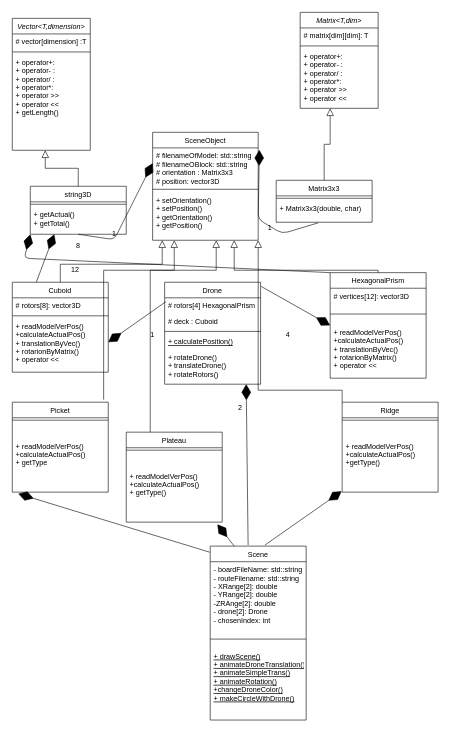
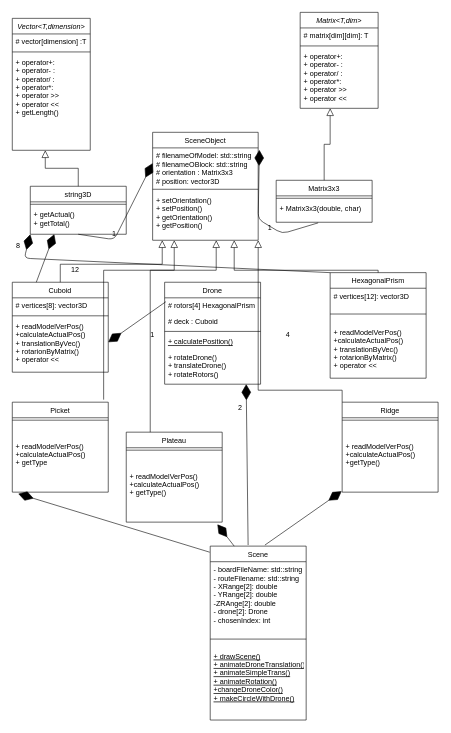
- <mxCell id="52" value="8" style="text;html=1;strokeColor=none;fillColor=none;align=center;verticalAlign=middle;whiteSpace=wrap;rounded=0;" parent="1" vertex="1"><mxGeometry x="110" y="400" width="40" height="20" as="geometry" /></mxCell>
+ <mxCell id="52" value="8" style="text;html=1;strokeColor=none;fillColor=none;align=center;verticalAlign=middle;whiteSpace=wrap;rounded=0;" parent="1" vertex="1"><mxGeometry x="10" y="400" width="40" height="20" as="geometry" /></mxCell>
- <mxCell id="40" value="" style="endArrow=diamondThin;endFill=1;endSize=24;html=1;entryX=0;entryY=0.5;entryDx=0;entryDy=0;exitX=1.006;exitY=0.041;exitDx=0;exitDy=0;exitPerimeter=0;" parent="1" source="2" target="8" edge="1"><mxGeometry width="160" relative="1" as="geometry"><mxPoint x="446" y="594" as="sourcePoint" /><mxPoint x="260" y="530" as="targetPoint" /></mxGeometry></mxCell>
- <mxCell id="35" value="# rotors[8]: vector3D" style="text;align=left;verticalAlign=top;spacingLeft=4;spacingRight=4;overflow=hidden;rotatable=0;points=[[0,0.5],[1,0.5]];portConstraint=eastwest;" parent="34" vertex="1"><mxGeometry y="26" width="160" height="26" as="geometry" /></mxCell>
+ <mxCell id="35" value="# vertices[8]: vector3D" style="text;align=left;verticalAlign=top;spacingLeft=4;spacingRight=4;overflow=hidden;rotatable=0;points=[[0,0.5],[1,0.5]];portConstraint=eastwest;" parent="34" vertex="1"><mxGeometry y="26" width="160" height="26" as="geometry" /></mxCell>
